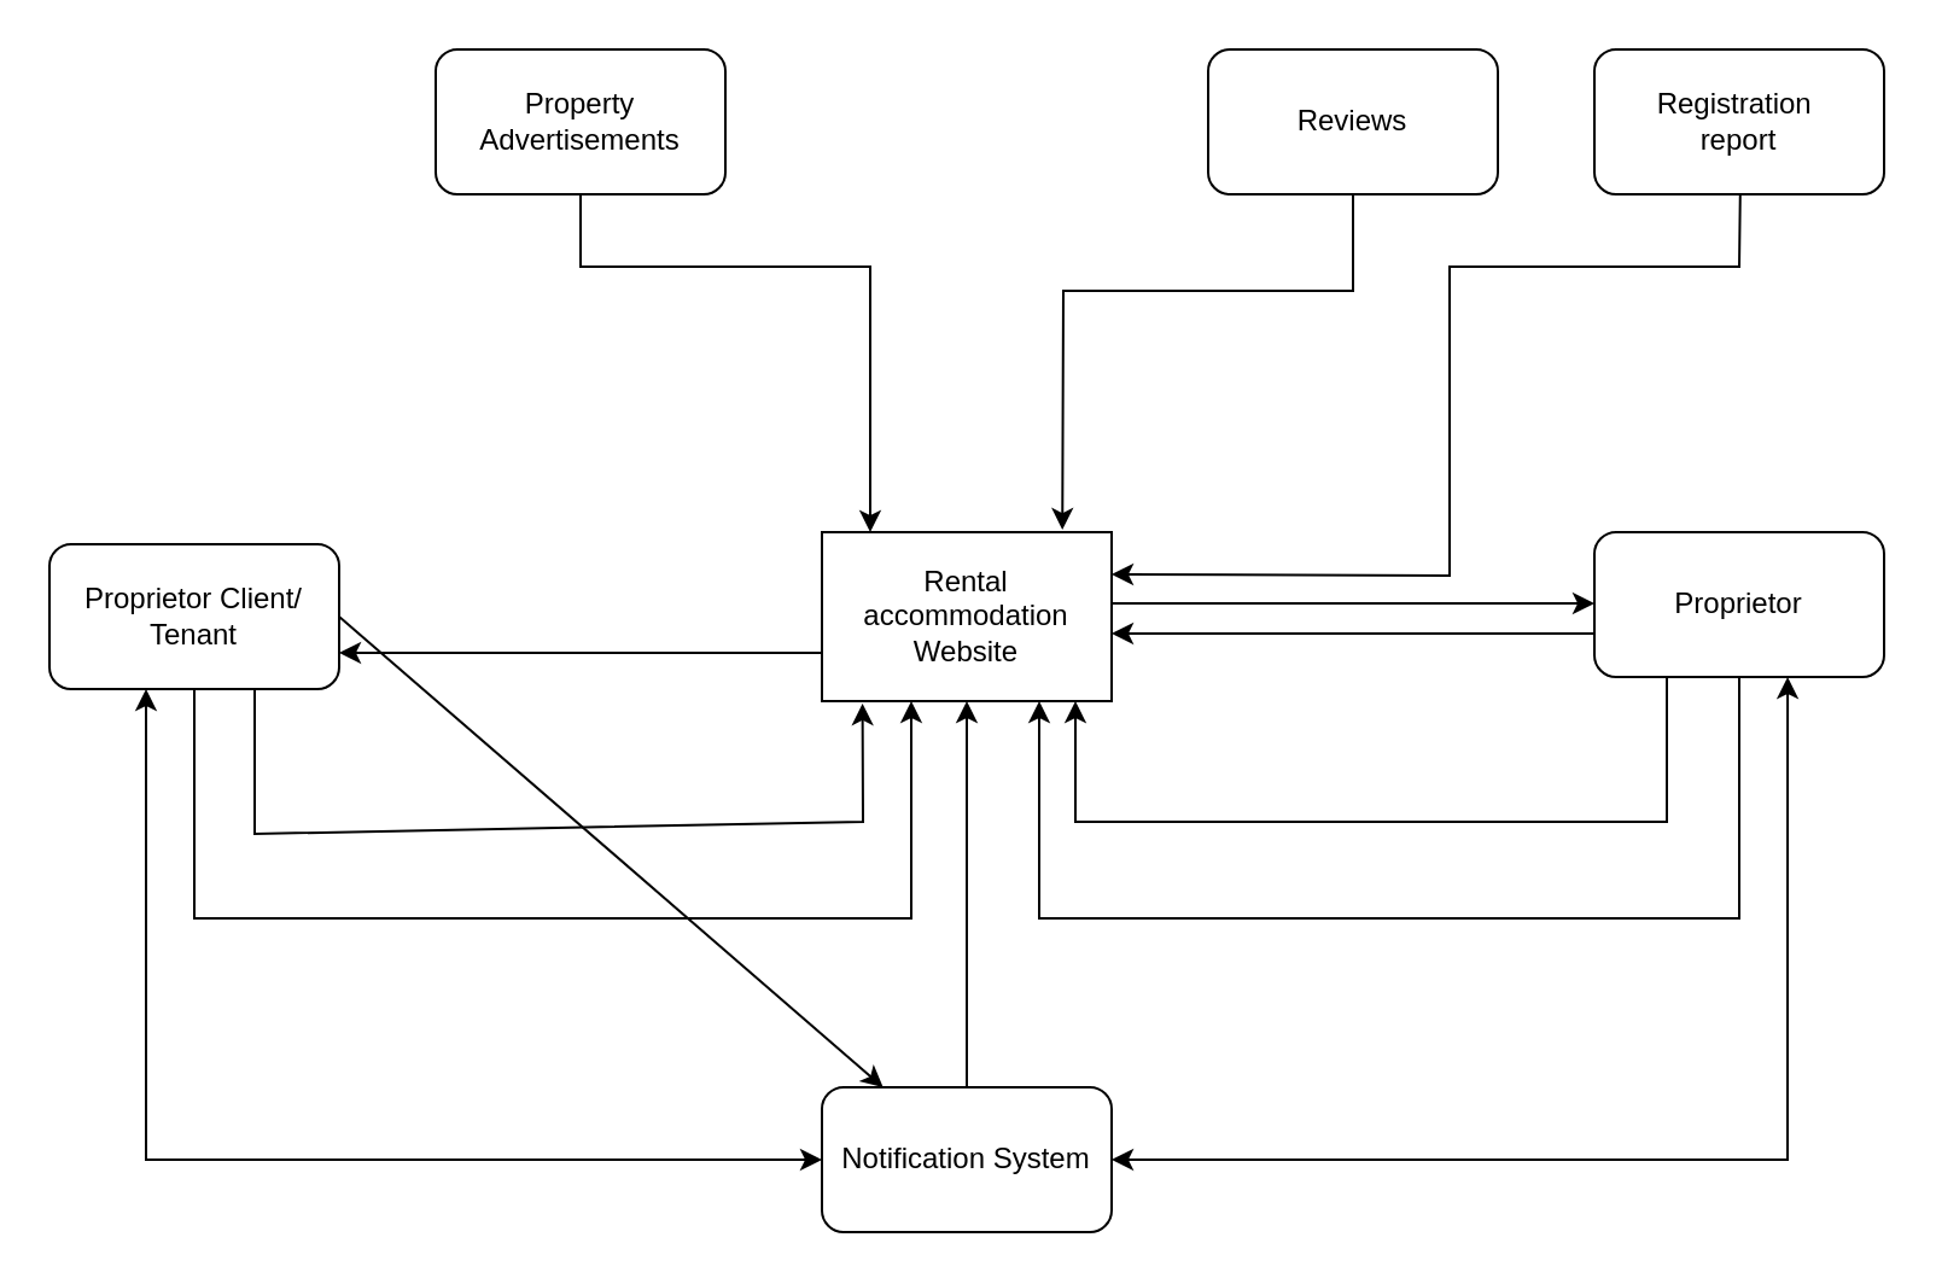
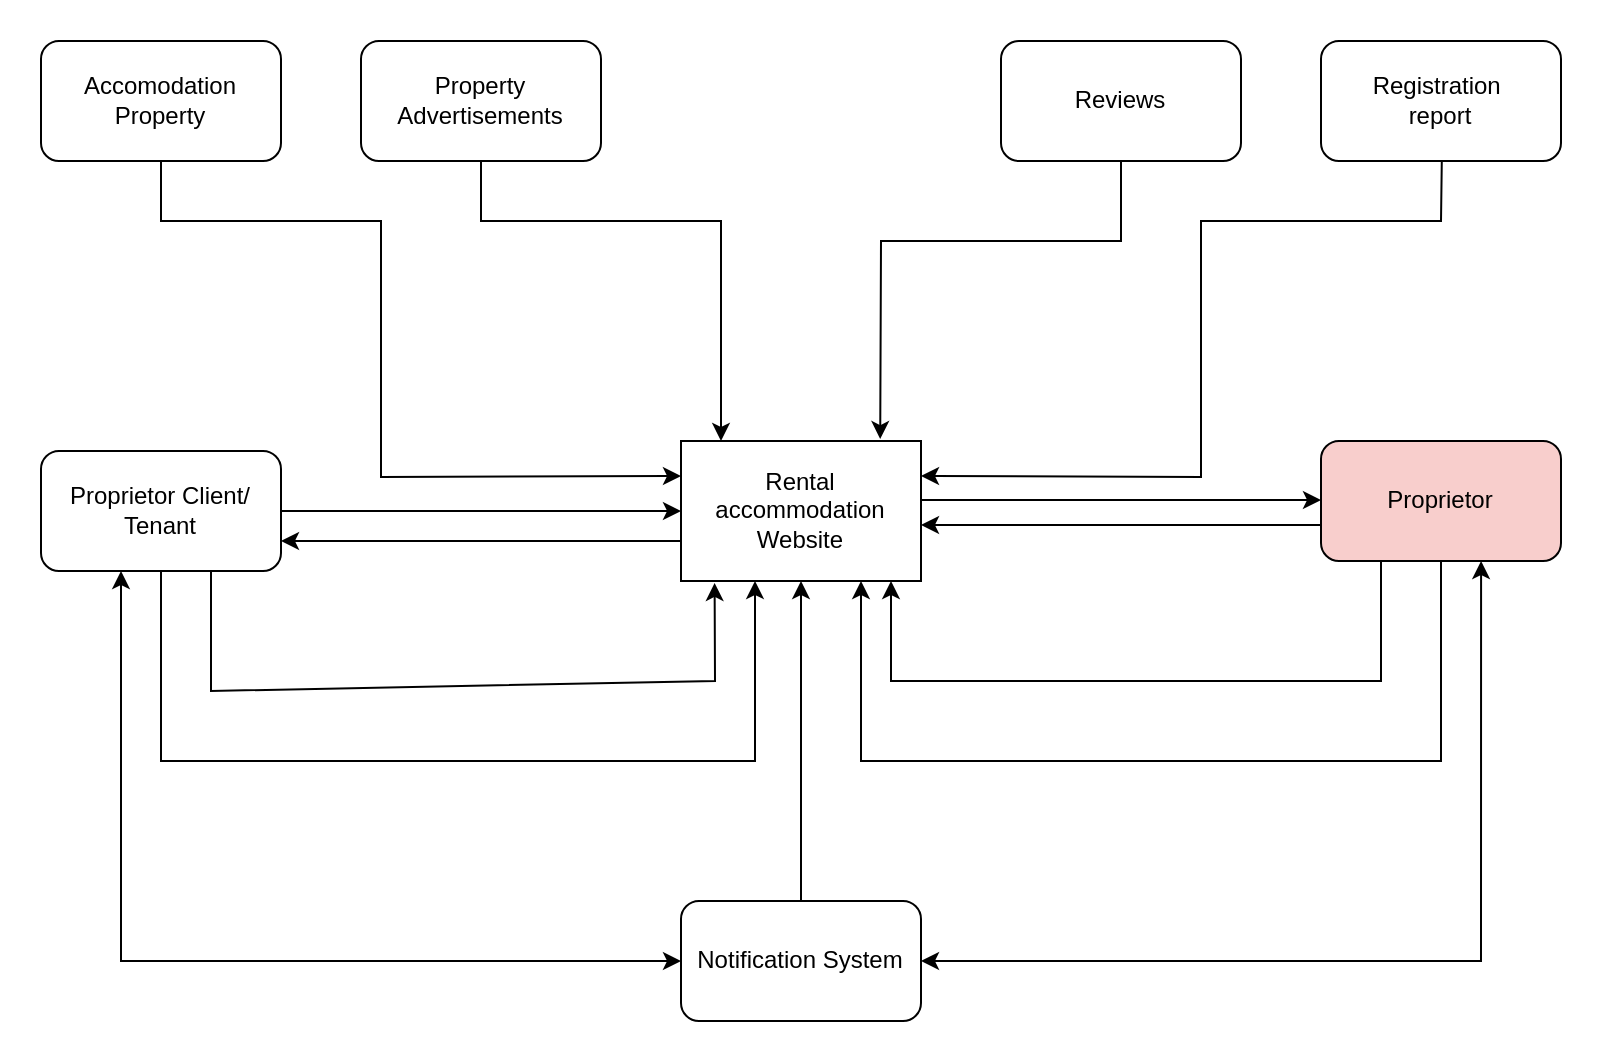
+ <mxCell id="3" value="Accomodation Property" style="rounded=1;whiteSpace=wrap;html=1;" parent="1" vertex="1"><mxGeometry x="20" y="20" width="120" height="60" as="geometry" /></mxCell>
+ <mxCell id="10" value="" style="endArrow=classic;html=1;rounded=0;entryX=0;entryY=0.25;entryDx=0;entryDy=0;exitX=0.5;exitY=1;exitDx=0;exitDy=0;" parent="1" source="3" target="2" edge="1"><mxGeometry width="50" height="50" relative="1" as="geometry"><mxPoint x="120" y="80" as="sourcePoint" /><mxPoint x="190" y="230" as="targetPoint" /><Array as="points"><mxPoint x="80" y="110" /><mxPoint x="190" y="110" /><mxPoint x="190" y="170" /><mxPoint x="190" y="238" /></Array></mxGeometry></mxCell>
- <mxCell id="8" value="Proprietor" style="rounded=1;whiteSpace=wrap;html=1;" parent="1" vertex="1"><mxGeometry x="660" y="220" width="120" height="60" as="geometry" /></mxCell>
+ <mxCell id="8" value="Proprietor" style="rounded=1;whiteSpace=wrap;html=1;fillColor=#f8cecc;" parent="1" vertex="1"><mxGeometry x="660" y="220" width="120" height="60" as="geometry" /></mxCell>
- <mxCell id="14" value="" style="endArrow=classic;html=1;rounded=0;elbow=vertical;exitX=1;exitY=0.5;exitDx=0;exitDy=0;" parent="1" source="7" target="9" edge="1"><mxGeometry width="50" height="50" relative="1" as="geometry"><mxPoint x="290" y="300" as="sourcePoint" /><mxPoint x="320" y="260" as="targetPoint" /></mxGeometry></mxCell>
+ <mxCell id="14" value="" style="endArrow=classic;html=1;rounded=0;elbow=vertical;exitX=1;exitY=0.5;exitDx=0;exitDy=0;entryX=0;entryY=0.5;entryDx=0;entryDy=0;" parent="1" source="7" target="2" edge="1"><mxGeometry width="50" height="50" relative="1" as="geometry"><mxPoint x="290" y="300" as="sourcePoint" /><mxPoint x="320" y="260" as="targetPoint" /></mxGeometry></mxCell>
